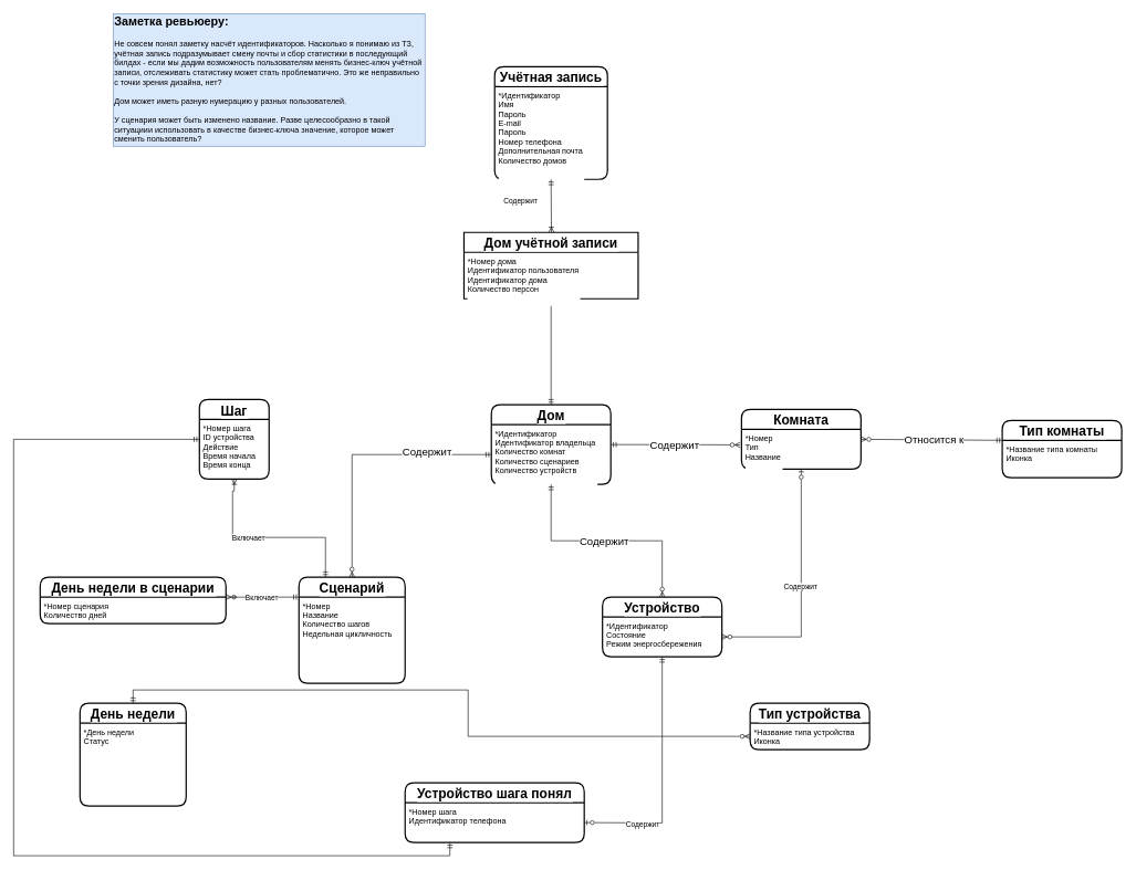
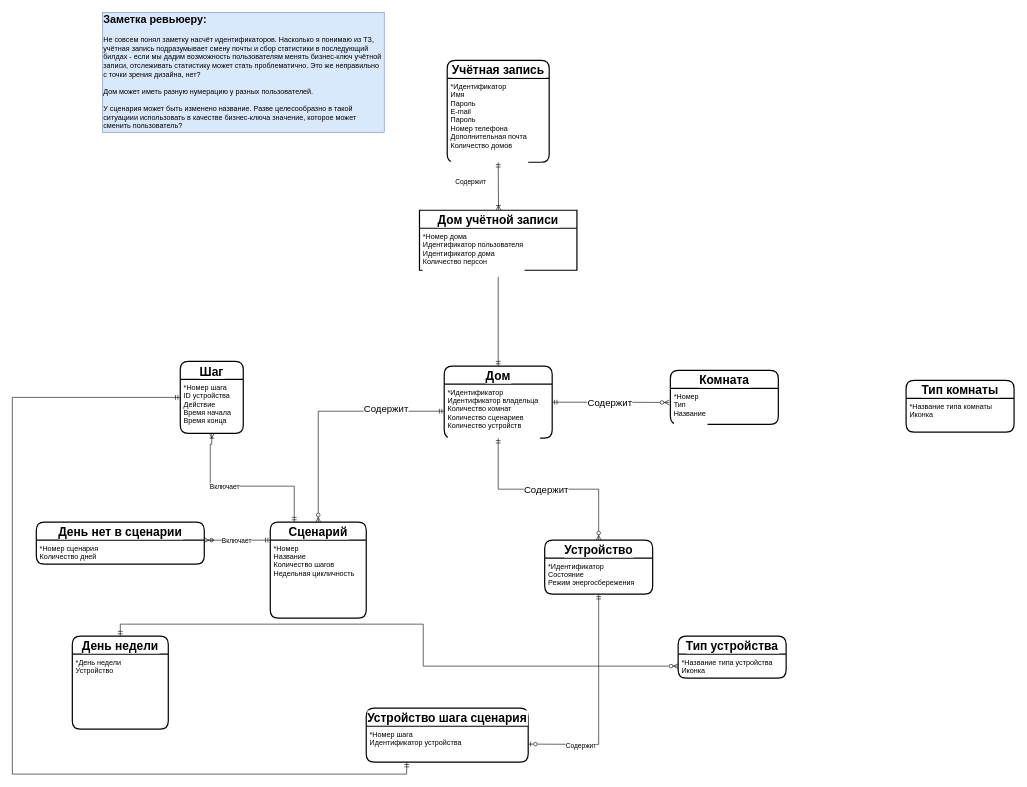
- <mxCell id="39" value="" style="fontSize=12;html=1;endArrow=ERzeroToMany;startArrow=ERmandOne;rounded=0;exitX=0;exitY=0;exitDx=0;exitDy=0;endFill=0;startFill=0;entryX=1;entryY=0.25;entryDx=0;entryDy=0;" edge="1" parent="1" source="36" target="18"><mxGeometry width="100" height="100" relative="1" as="geometry"><mxPoint x="1320" y="820" as="sourcePoint" /><mxPoint x="1527" y="820" as="targetPoint" /></mxGeometry></mxCell>
- <mxCell id="40" value="&lt;font style=&quot;font-size: 16px;&quot;&gt;Относится к&lt;br&gt;&lt;/font&gt;" style="edgeLabel;html=1;align=center;verticalAlign=middle;resizable=0;points=[];" connectable="0" vertex="1" parent="39"><mxGeometry x="-0.027" relative="1" as="geometry"><mxPoint as="offset" /></mxGeometry></mxCell>
- <mxCell id="41" value="День недели в сценарии" style="swimlane;childLayout=stackLayout;horizontal=1;startSize=30;horizontalStack=0;rounded=1;fontSize=20;fontStyle=1;strokeWidth=2;resizeParent=0;resizeLast=1;shadow=0;dashed=0;align=center;labelBackgroundColor=#FFFFFF;labelBorderColor=none;" vertex="1" parent="1"><mxGeometry x="60" y="870" width="280" height="70" as="geometry" /></mxCell>
+ <mxCell id="41" value="День нет в сценарии" style="swimlane;childLayout=stackLayout;horizontal=1;startSize=30;horizontalStack=0;rounded=1;fontSize=20;fontStyle=1;strokeWidth=2;resizeParent=0;resizeLast=1;shadow=0;dashed=0;align=center;labelBackgroundColor=#FFFFFF;labelBorderColor=none;" vertex="1" parent="1"><mxGeometry x="60" y="870" width="280" height="70" as="geometry" /></mxCell>
- <mxCell id="19" value="" style="edgeStyle=orthogonalEdgeStyle;fontSize=12;html=1;endArrow=ERzeroToMany;startArrow=ERzeroToOne;rounded=0;exitX=0.5;exitY=1;exitDx=0;exitDy=0;entryX=1;entryY=0.5;entryDx=0;entryDy=0;startFill=0;" edge="1" parent="1" source="17" target="8"><mxGeometry width="100" height="100" relative="1" as="geometry"><mxPoint x="1160" y="820" as="sourcePoint" /><mxPoint x="1070" y="1150" as="targetPoint" /></mxGeometry></mxCell>
- <mxCell id="20" value="Содержит" style="edgeLabel;html=1;align=center;verticalAlign=middle;resizable=0;points=[];" connectable="0" vertex="1" parent="19"><mxGeometry x="-0.05" y="-2" relative="1" as="geometry"><mxPoint as="offset" /></mxGeometry></mxCell>
- <mxCell id="29" value="*День недели&#10;Статус" style="align=left;strokeColor=none;fillColor=none;spacingLeft=4;fontSize=12;verticalAlign=top;resizable=0;rotatable=0;part=1;labelBackgroundColor=#FFFFFF;labelBorderColor=none;" vertex="1" parent="28"><mxGeometry y="30" width="160" height="125" as="geometry" /></mxCell>
+ <mxCell id="29" value="*День недели&#10;Устройство" style="align=left;strokeColor=none;fillColor=none;spacingLeft=4;fontSize=12;verticalAlign=top;resizable=0;rotatable=0;part=1;labelBackgroundColor=#FFFFFF;labelBorderColor=none;" vertex="1" parent="28"><mxGeometry y="30" width="160" height="125" as="geometry" /></mxCell>
- <mxCell id="23" value="Устройство шага понял" style="swimlane;childLayout=stackLayout;horizontal=1;startSize=30;horizontalStack=0;rounded=1;fontSize=20;fontStyle=1;strokeWidth=2;resizeParent=0;resizeLast=1;shadow=0;dashed=0;align=center;labelBackgroundColor=#FFFFFF;labelBorderColor=none;" vertex="1" parent="1"><mxGeometry x="610" y="1180" width="270" height="90" as="geometry" /></mxCell>
+ <mxCell id="23" value="Устройство шага сценария" style="swimlane;childLayout=stackLayout;horizontal=1;startSize=30;horizontalStack=0;rounded=1;fontSize=20;fontStyle=1;strokeWidth=2;resizeParent=0;resizeLast=1;shadow=0;dashed=0;align=center;labelBackgroundColor=#FFFFFF;labelBorderColor=none;" vertex="1" parent="1"><mxGeometry x="610" y="1180" width="270" height="90" as="geometry" /></mxCell>
- <mxCell id="24" value="*Номер шага&#10;Идентификатор телефона&#10;" style="align=left;strokeColor=none;fillColor=none;spacingLeft=4;fontSize=12;verticalAlign=top;resizable=0;rotatable=0;part=1;labelBackgroundColor=#FFFFFF;labelBorderColor=none;" vertex="1" parent="23"><mxGeometry y="30" width="270" height="60" as="geometry" /></mxCell>
+ <mxCell id="24" value="*Номер шага&#10;Идентификатор устройства&#10;" style="align=left;strokeColor=none;fillColor=none;spacingLeft=4;fontSize=12;verticalAlign=top;resizable=0;rotatable=0;part=1;labelBackgroundColor=#FFFFFF;labelBorderColor=none;" vertex="1" parent="23"><mxGeometry y="30" width="270" height="60" as="geometry" /></mxCell>
